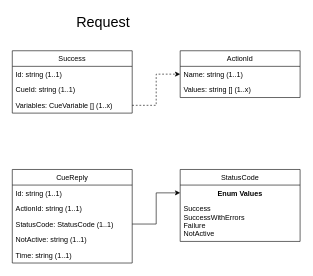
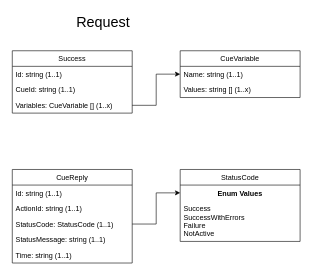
- <mxCell id="6" value="ActionId" style="swimlane;fontStyle=0;childLayout=stackLayout;horizontal=1;startSize=26;fillColor=none;horizontalStack=0;resizeParent=1;resizeParentMax=0;resizeLast=0;collapsible=1;marginBottom=0;" parent="1" vertex="1"><mxGeometry x="300" y="84" width="200" height="78" as="geometry" /></mxCell>
+ <mxCell id="6" value="CueVariable" style="swimlane;fontStyle=0;childLayout=stackLayout;horizontal=1;startSize=26;fillColor=none;horizontalStack=0;resizeParent=1;resizeParentMax=0;resizeLast=0;collapsible=1;marginBottom=0;" parent="1" vertex="1"><mxGeometry x="300" y="84" width="200" height="78" as="geometry" /></mxCell>
- <mxCell id="9" style="edgeStyle=orthogonalEdgeStyle;rounded=0;html=1;exitX=1;exitY=0.5;exitDx=0;exitDy=0;entryX=0;entryY=0.5;entryDx=0;entryDy=0;jettySize=auto;orthogonalLoop=1;dashed=1;" parent="1" source="5" target="7" edge="1"><mxGeometry relative="1" as="geometry" /></mxCell>
+ <mxCell id="9" style="edgeStyle=orthogonalEdgeStyle;rounded=0;html=1;exitX=1;exitY=0.5;exitDx=0;exitDy=0;entryX=0;entryY=0.5;entryDx=0;entryDy=0;jettySize=auto;orthogonalLoop=1;" parent="1" source="5" target="7" edge="1"><mxGeometry relative="1" as="geometry" /></mxCell>
- <mxCell id="15" value="NotActive: string (1..1)" style="text;strokeColor=none;fillColor=none;align=left;verticalAlign=top;spacingLeft=4;spacingRight=4;overflow=hidden;rotatable=0;points=[[0,0.5],[1,0.5]];portConstraint=eastwest;" parent="11" vertex="1"><mxGeometry y="104" width="200" height="26" as="geometry" /></mxCell>
+ <mxCell id="15" value="StatusMessage: string (1..1)" style="text;strokeColor=none;fillColor=none;align=left;verticalAlign=top;spacingLeft=4;spacingRight=4;overflow=hidden;rotatable=0;points=[[0,0.5],[1,0.5]];portConstraint=eastwest;" parent="11" vertex="1"><mxGeometry y="104" width="200" height="26" as="geometry" /></mxCell>
